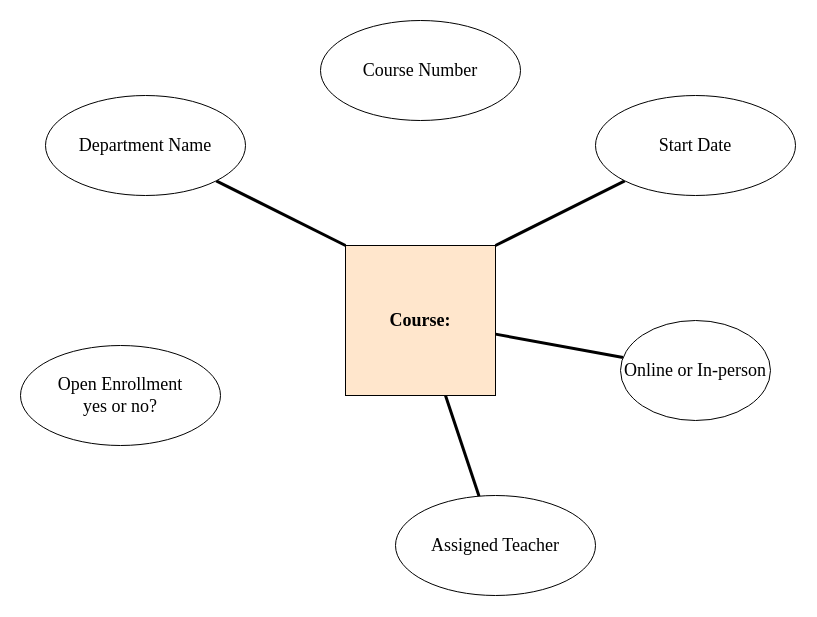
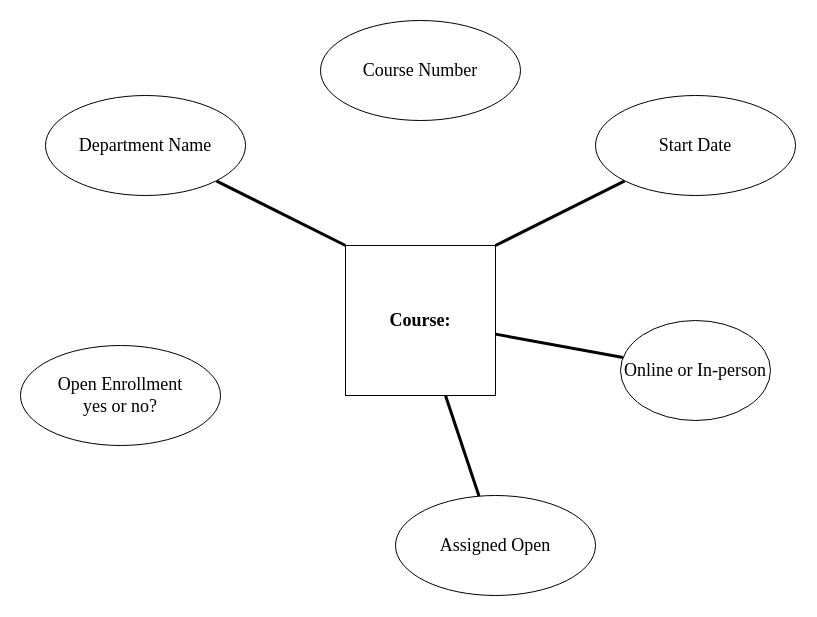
- <mxCell id="4" value="&lt;h1 style=&quot;font-size: 18px&quot;&gt;Course:&lt;/h1&gt;" style="whiteSpace=wrap;html=1;aspect=fixed;fontFamily=Comic Sans MS;fontStyle=1;align=center;fontSize=18;labelBorderColor=none;fillColor=#ffe6cc;" vertex="1" parent="1"><mxGeometry x="345" y="245" width="150" height="150" as="geometry" /></mxCell>
+ <mxCell id="4" value="&lt;h1 style=&quot;font-size: 18px&quot;&gt;Course:&lt;/h1&gt;" style="whiteSpace=wrap;html=1;aspect=fixed;fontFamily=Comic Sans MS;fontStyle=1;align=center;fontSize=18;labelBorderColor=none;" vertex="1" parent="1"><mxGeometry x="345" y="245" width="150" height="150" as="geometry" /></mxCell>
- <mxCell id="9" value="Assigned Teacher" style="ellipse;whiteSpace=wrap;html=1;fontFamily=Comic Sans MS;fontSize=18;gradientColor=none;align=center;" vertex="1" parent="1"><mxGeometry x="395" y="495" width="200" height="100" as="geometry" /></mxCell>
+ <mxCell id="9" value="Assigned Open" style="ellipse;whiteSpace=wrap;html=1;fontFamily=Comic Sans MS;fontSize=18;gradientColor=none;align=center;" vertex="1" parent="1"><mxGeometry x="395" y="495" width="200" height="100" as="geometry" /></mxCell>
